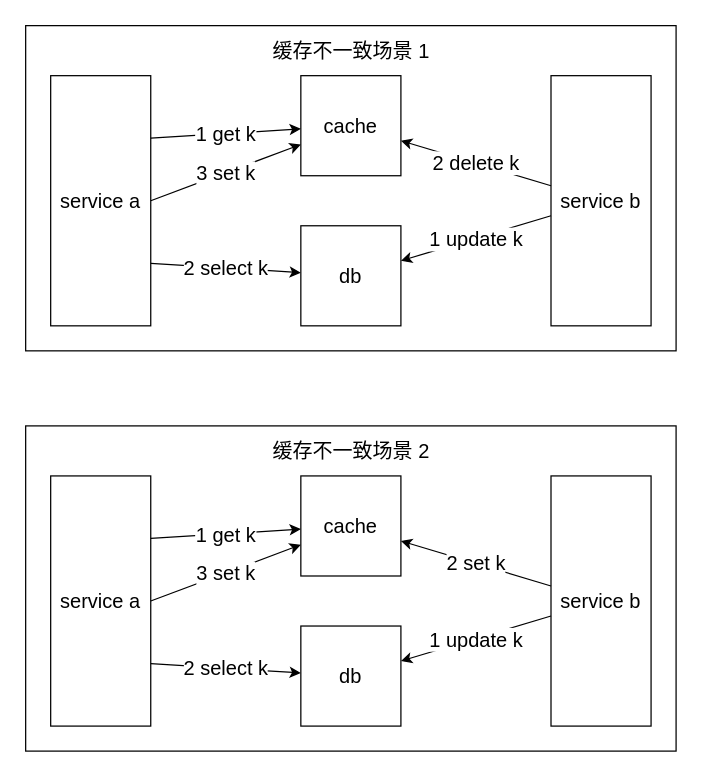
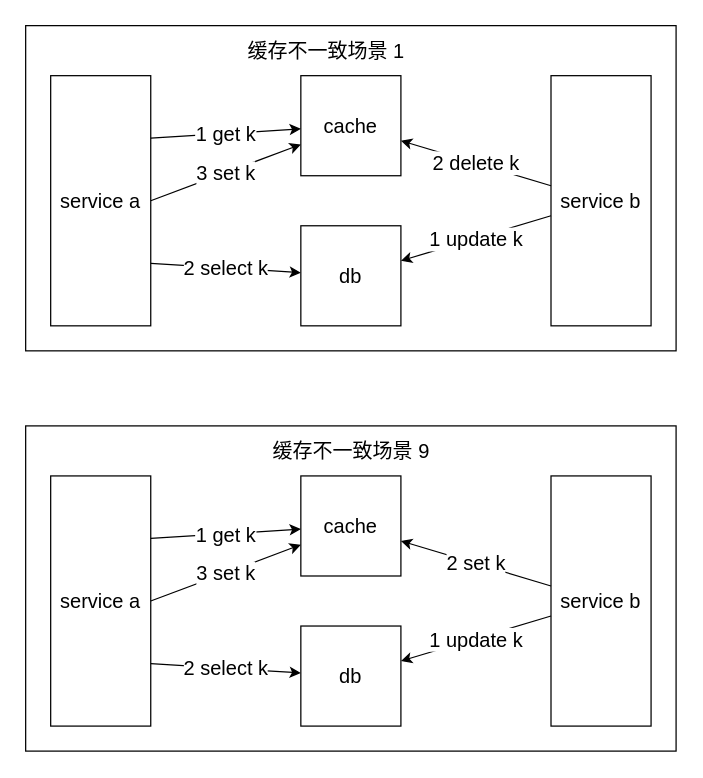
- <mxCell id="18" value="缓存不一致场景 1" style="text;html=1;align=center;verticalAlign=middle;resizable=0;points=[];autosize=1;strokeColor=none;fillColor=none;fontSize=16;" vertex="1" parent="2"><mxGeometry x="190" y="10" width="140" height="20" as="geometry" /></mxCell>
+ <mxCell id="18" value="缓存不一致场景 1" style="text;html=1;align=center;verticalAlign=middle;resizable=0;points=[];autosize=1;strokeColor=none;fillColor=none;fontSize=16;" vertex="1" parent="2"><mxGeometry x="170" y="10" width="140" height="20" as="geometry" /></mxCell>
- <mxCell id="35" value="缓存不一致场景 2" style="text;html=1;align=center;verticalAlign=middle;resizable=0;points=[];autosize=1;strokeColor=none;fillColor=none;fontSize=16;" vertex="1" parent="19"><mxGeometry x="190" y="10" width="140" height="20" as="geometry" /></mxCell>
+ <mxCell id="35" value="缓存不一致场景 9" style="text;html=1;align=center;verticalAlign=middle;resizable=0;points=[];autosize=1;strokeColor=none;fillColor=none;fontSize=16;" vertex="1" parent="19"><mxGeometry x="190" y="10" width="140" height="20" as="geometry" /></mxCell>
